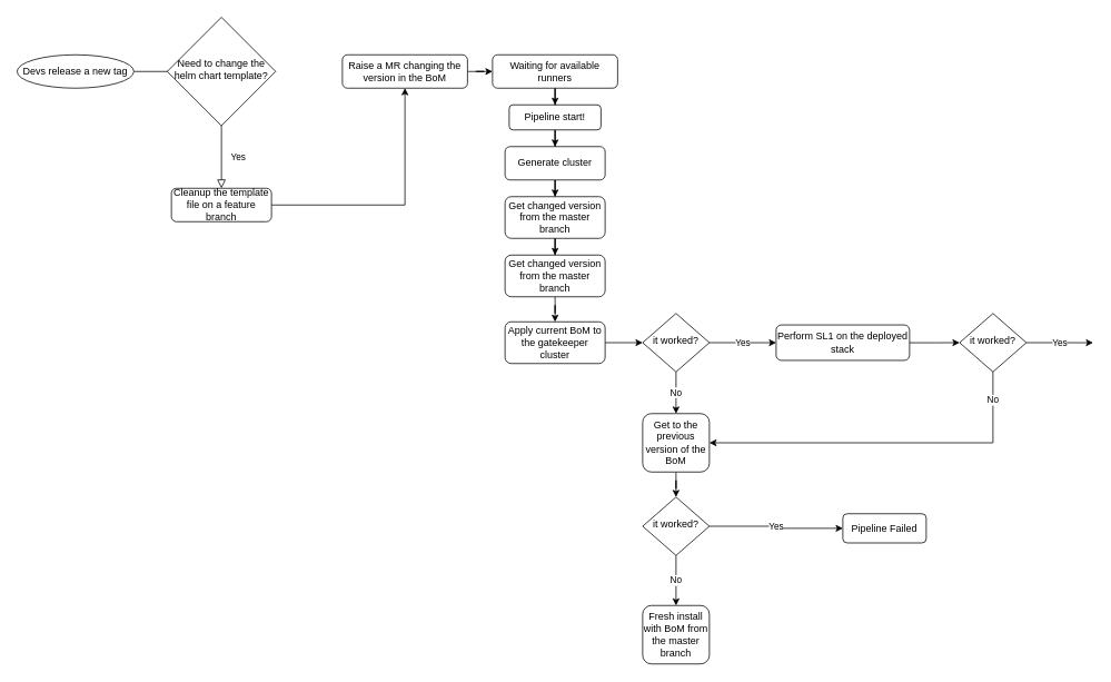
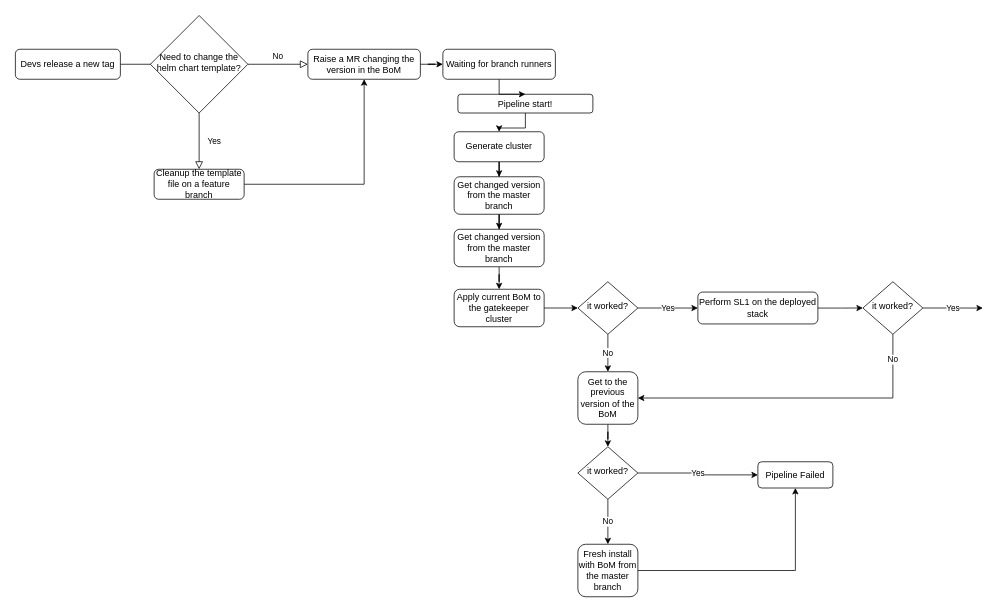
- <mxCell id="3" value="Devs release a new tag" style="ellipse;whiteSpace=wrap;html=1;fontSize=12;glass=0;strokeWidth=1;shadow=0;" parent="1" vertex="1"><mxGeometry x="20" y="65" width="140" height="40" as="geometry" /></mxCell>
+ <mxCell id="3" value="Devs release a new tag" style="rounded=1;whiteSpace=wrap;html=1;fontSize=12;glass=0;strokeWidth=1;shadow=0;" parent="1" vertex="1"><mxGeometry x="20" y="65" width="140" height="40" as="geometry" /></mxCell>
+ <mxCell id="5" value="No" style="edgeStyle=orthogonalEdgeStyle;rounded=0;html=1;jettySize=auto;orthogonalLoop=1;fontSize=11;endArrow=block;endFill=0;endSize=8;strokeWidth=1;shadow=0;labelBackgroundColor=none;" parent="1" source="6" target="8" edge="1"><mxGeometry y="10" relative="1" as="geometry"><mxPoint as="offset" /></mxGeometry></mxCell>
- <mxCell id="35" value="Waiting for available runners" style="rounded=1;whiteSpace=wrap;html=1;fontSize=12;glass=0;strokeWidth=1;shadow=0;" vertex="1" parent="1"><mxGeometry x="590" y="65" width="150" height="40" as="geometry" /></mxCell>
+ <mxCell id="35" value="Waiting for branch runners" style="rounded=1;whiteSpace=wrap;html=1;fontSize=12;glass=0;strokeWidth=1;shadow=0;" vertex="1" parent="1"><mxGeometry x="590" y="65" width="150" height="40" as="geometry" /></mxCell>
- <mxCell id="14" value="Pipeline start!" style="rounded=1;whiteSpace=wrap;html=1;fontSize=12;glass=0;strokeWidth=1;shadow=0;" vertex="1" parent="1"><mxGeometry x="610" y="125" width="110" height="30" as="geometry" /></mxCell>
+ <mxCell id="14" value="Pipeline start!" style="rounded=1;whiteSpace=wrap;html=1;fontSize=12;glass=0;strokeWidth=1;shadow=0;" vertex="1" parent="1"><mxGeometry x="610" y="125" width="180" height="25" as="geometry" /></mxCell>
+ <mxCell id="32" style="edgeStyle=orthogonalEdgeStyle;rounded=0;orthogonalLoop=1;jettySize=auto;html=1;entryX=0.5;entryY=1;entryDx=0;entryDy=0;" edge="1" parent="1" source="33" target="28"><mxGeometry relative="1" as="geometry"><mxPoint x="1060" y="655" as="targetPoint" /></mxGeometry></mxCell>
